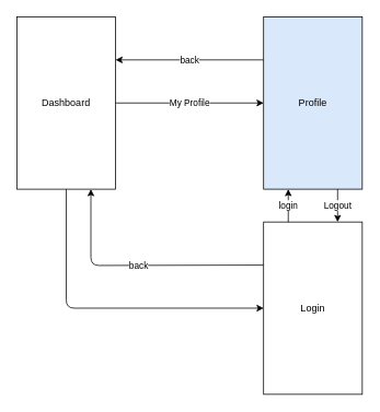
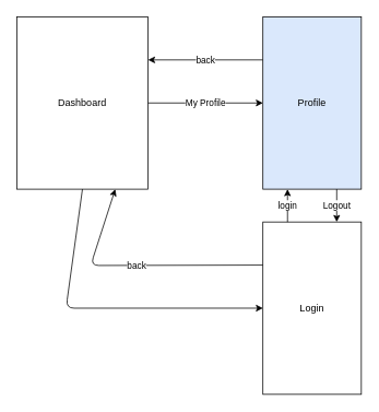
- <mxCell id="2" value="Dashboard" style="rounded=0;whiteSpace=wrap;html=1;" vertex="1" parent="1"><mxGeometry x="20" y="20" width="120" height="210" as="geometry" /></mxCell>
+ <mxCell id="2" value="Dashboard" style="rounded=0;whiteSpace=wrap;html=1;" vertex="1" parent="1"><mxGeometry x="20" y="20" width="160" height="210" as="geometry" /></mxCell>
